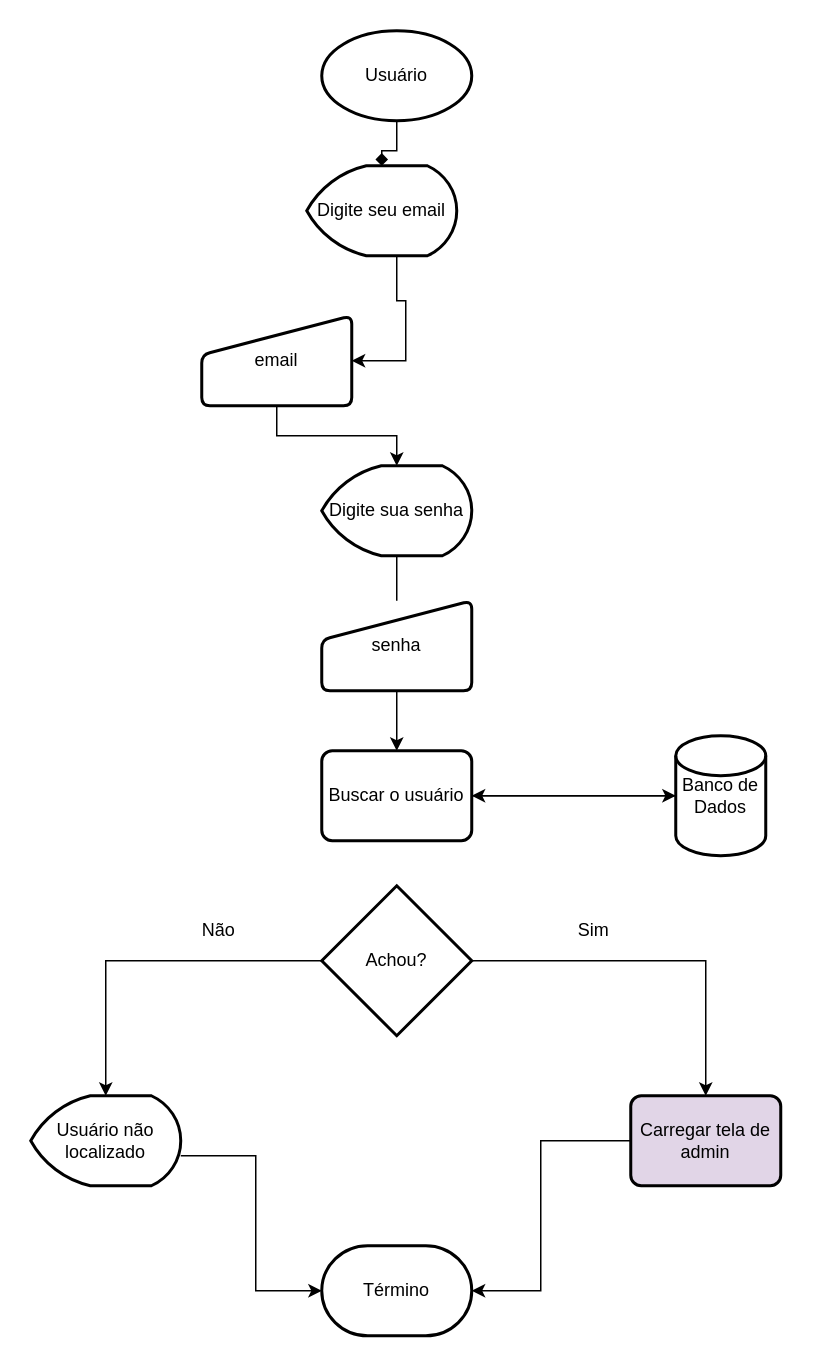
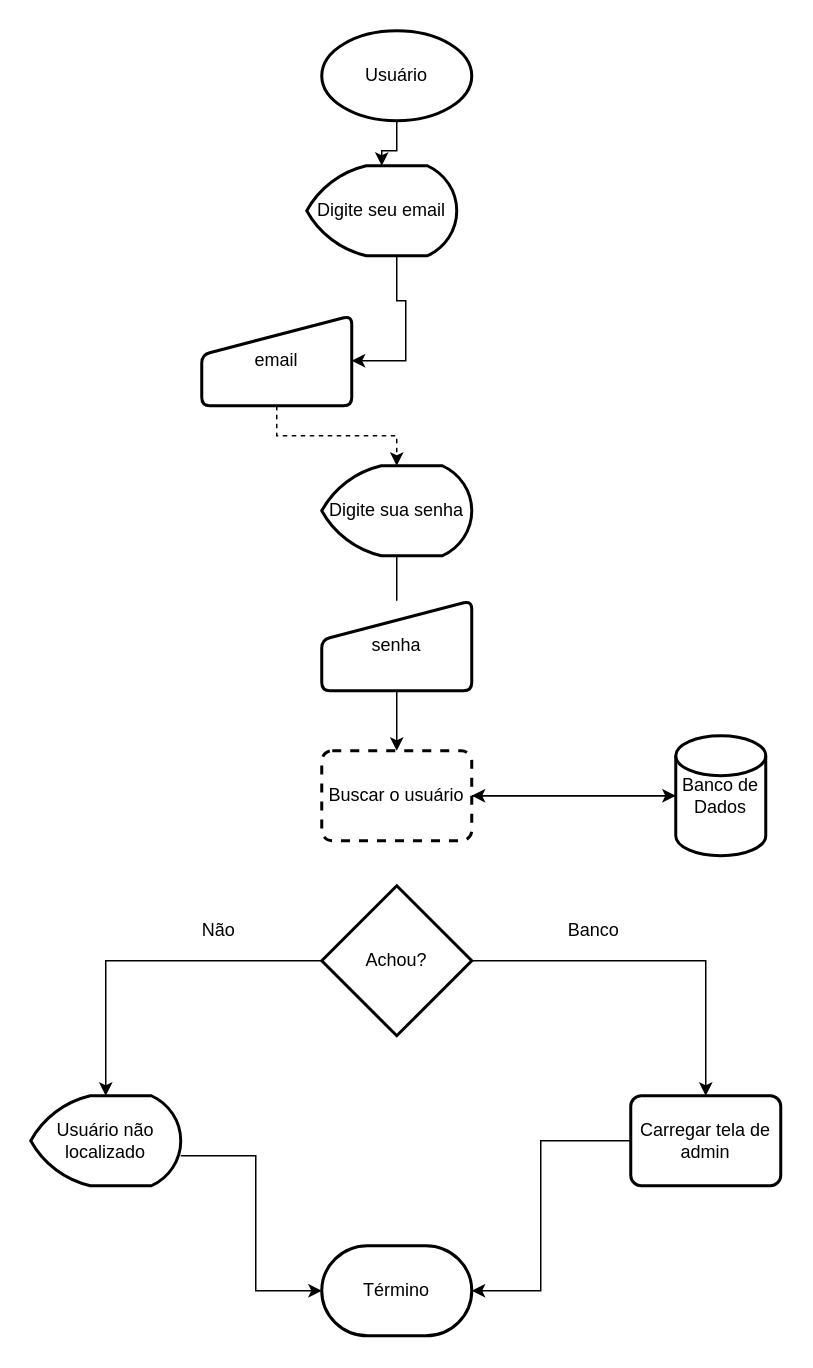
- <mxCell id="2" value="" style="edgeStyle=orthogonalEdgeStyle;rounded=0;orthogonalLoop=1;jettySize=auto;html=1;endArrow=diamond;" edge="1" parent="1" source="3" target="5"><mxGeometry relative="1" as="geometry" /></mxCell>
+ <mxCell id="2" value="" style="edgeStyle=orthogonalEdgeStyle;rounded=0;orthogonalLoop=1;jettySize=auto;html=1;" edge="1" parent="1" source="3" target="5"><mxGeometry relative="1" as="geometry" /></mxCell>
- <mxCell id="6" value="" style="edgeStyle=orthogonalEdgeStyle;rounded=0;orthogonalLoop=1;jettySize=auto;html=1;" edge="1" parent="1" source="7" target="9"><mxGeometry relative="1" as="geometry" /></mxCell>
+ <mxCell id="6" value="" style="edgeStyle=orthogonalEdgeStyle;rounded=0;orthogonalLoop=1;jettySize=auto;html=1;dashed=1;" edge="1" parent="1" source="7" target="9"><mxGeometry relative="1" as="geometry" /></mxCell>
- <mxCell id="13" value="Buscar o usuário" style="rounded=1;whiteSpace=wrap;html=1;absoluteArcSize=1;arcSize=14;strokeWidth=2;" vertex="1" parent="1"><mxGeometry x="214" y="500" width="100" height="60" as="geometry" /></mxCell>
+ <mxCell id="13" value="Buscar o usuário" style="rounded=1;whiteSpace=wrap;html=1;absoluteArcSize=1;arcSize=14;strokeWidth=2;dashed=1;" vertex="1" parent="1"><mxGeometry x="214" y="500" width="100" height="60" as="geometry" /></mxCell>
- <mxCell id="25" value="&lt;div&gt;Sim&lt;/div&gt;" style="text;html=1;align=center;verticalAlign=middle;resizable=0;points=[];autosize=1;strokeColor=none;fillColor=none;" vertex="1" parent="1"><mxGeometry x="370" y="605" width="50" height="30" as="geometry" /></mxCell>
+ <mxCell id="25" value="&lt;div&gt;Banco&lt;/div&gt;" style="text;html=1;align=center;verticalAlign=middle;resizable=0;points=[];autosize=1;strokeColor=none;fillColor=none;" vertex="1" parent="1"><mxGeometry x="370" y="605" width="50" height="30" as="geometry" /></mxCell>
- <mxCell id="22" value="Carregar tela de admin" style="rounded=1;whiteSpace=wrap;html=1;absoluteArcSize=1;arcSize=14;strokeWidth=2;fillColor=#e1d5e7;" vertex="1" parent="1"><mxGeometry x="420" y="730" width="100" height="60" as="geometry" /></mxCell>
+ <mxCell id="22" value="Carregar tela de admin" style="rounded=1;whiteSpace=wrap;html=1;absoluteArcSize=1;arcSize=14;strokeWidth=2;" vertex="1" parent="1"><mxGeometry x="420" y="730" width="100" height="60" as="geometry" /></mxCell>
